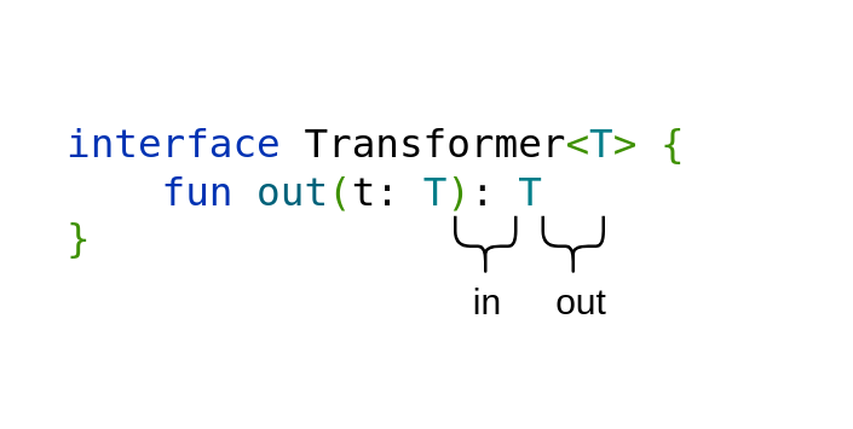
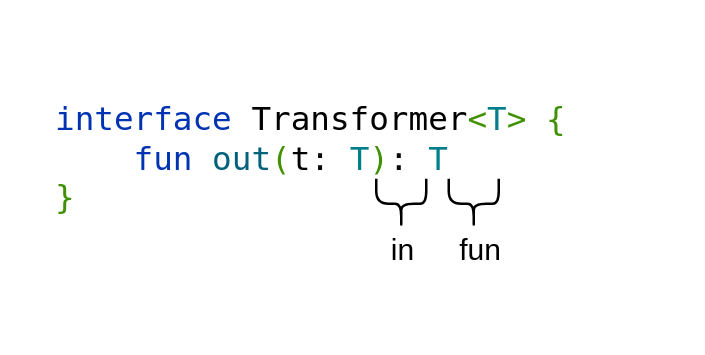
- <mxCell id="6" value="out" style="text;html=1;align=center;verticalAlign=middle;whiteSpace=wrap;rounded=0;" vertex="1" parent="1"><mxGeometry x="177" y="90" width="30" height="20" as="geometry" /></mxCell>
+ <mxCell id="6" value="fun" style="text;html=1;align=center;verticalAlign=middle;whiteSpace=wrap;rounded=0;" vertex="1" parent="1"><mxGeometry x="177" y="90" width="30" height="20" as="geometry" /></mxCell>
